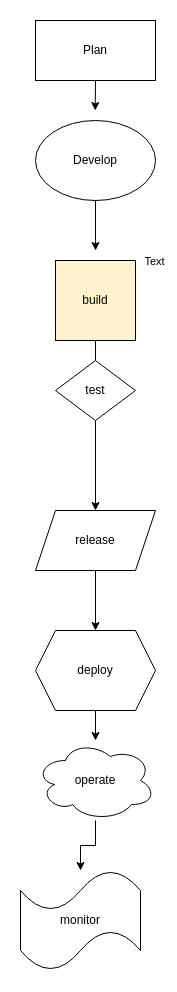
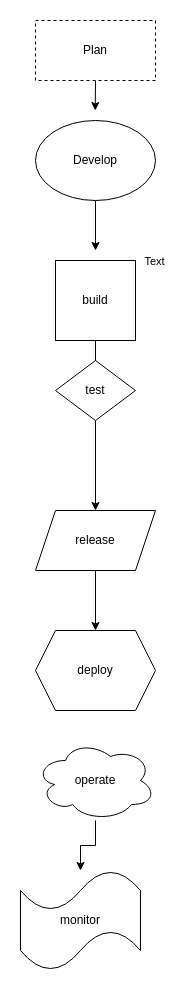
- <mxCell id="3" value="Plan" style="rounded=0;whiteSpace=wrap;html=1;" vertex="1" parent="1"><mxGeometry x="35" y="20" width="120" height="60" as="geometry" /></mxCell>
+ <mxCell id="3" value="Plan" style="rounded=0;whiteSpace=wrap;html=1;dashed=1;" vertex="1" parent="1"><mxGeometry x="35" y="20" width="120" height="60" as="geometry" /></mxCell>
- <mxCell id="8" value="build" style="whiteSpace=wrap;html=1;aspect=fixed;fillColor=#fff2cc;" vertex="1" parent="1"><mxGeometry x="55" y="260" width="80" height="80" as="geometry" /></mxCell>
+ <mxCell id="8" value="build" style="whiteSpace=wrap;html=1;aspect=fixed;" vertex="1" parent="1"><mxGeometry x="55" y="260" width="80" height="80" as="geometry" /></mxCell>
- <mxCell id="13" value="" style="edgeStyle=orthogonalEdgeStyle;rounded=0;orthogonalLoop=1;jettySize=auto;html=1;" edge="1" parent="1" source="14" target="16"><mxGeometry relative="1" as="geometry" /></mxCell>
